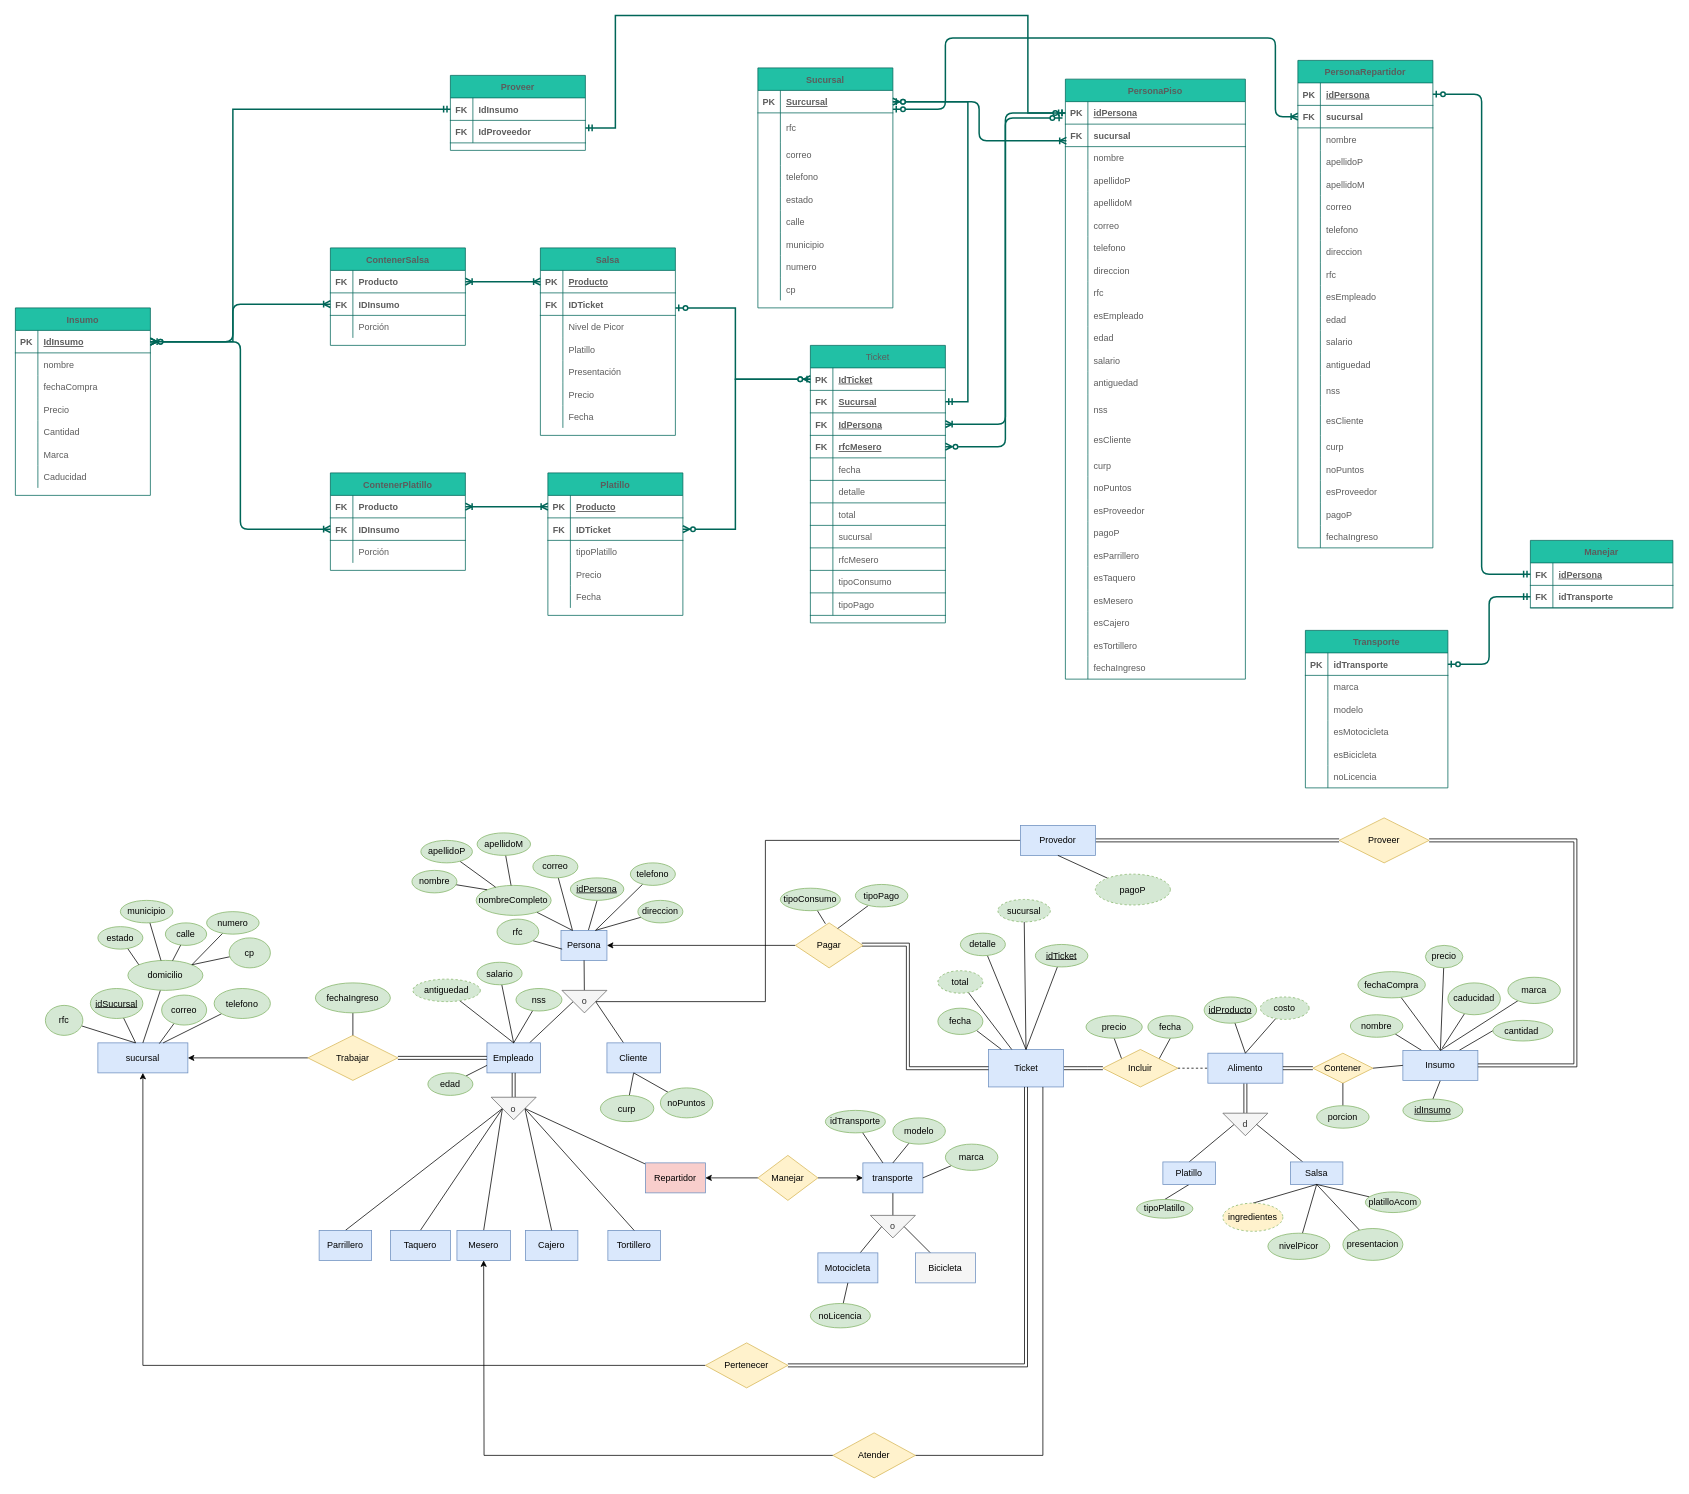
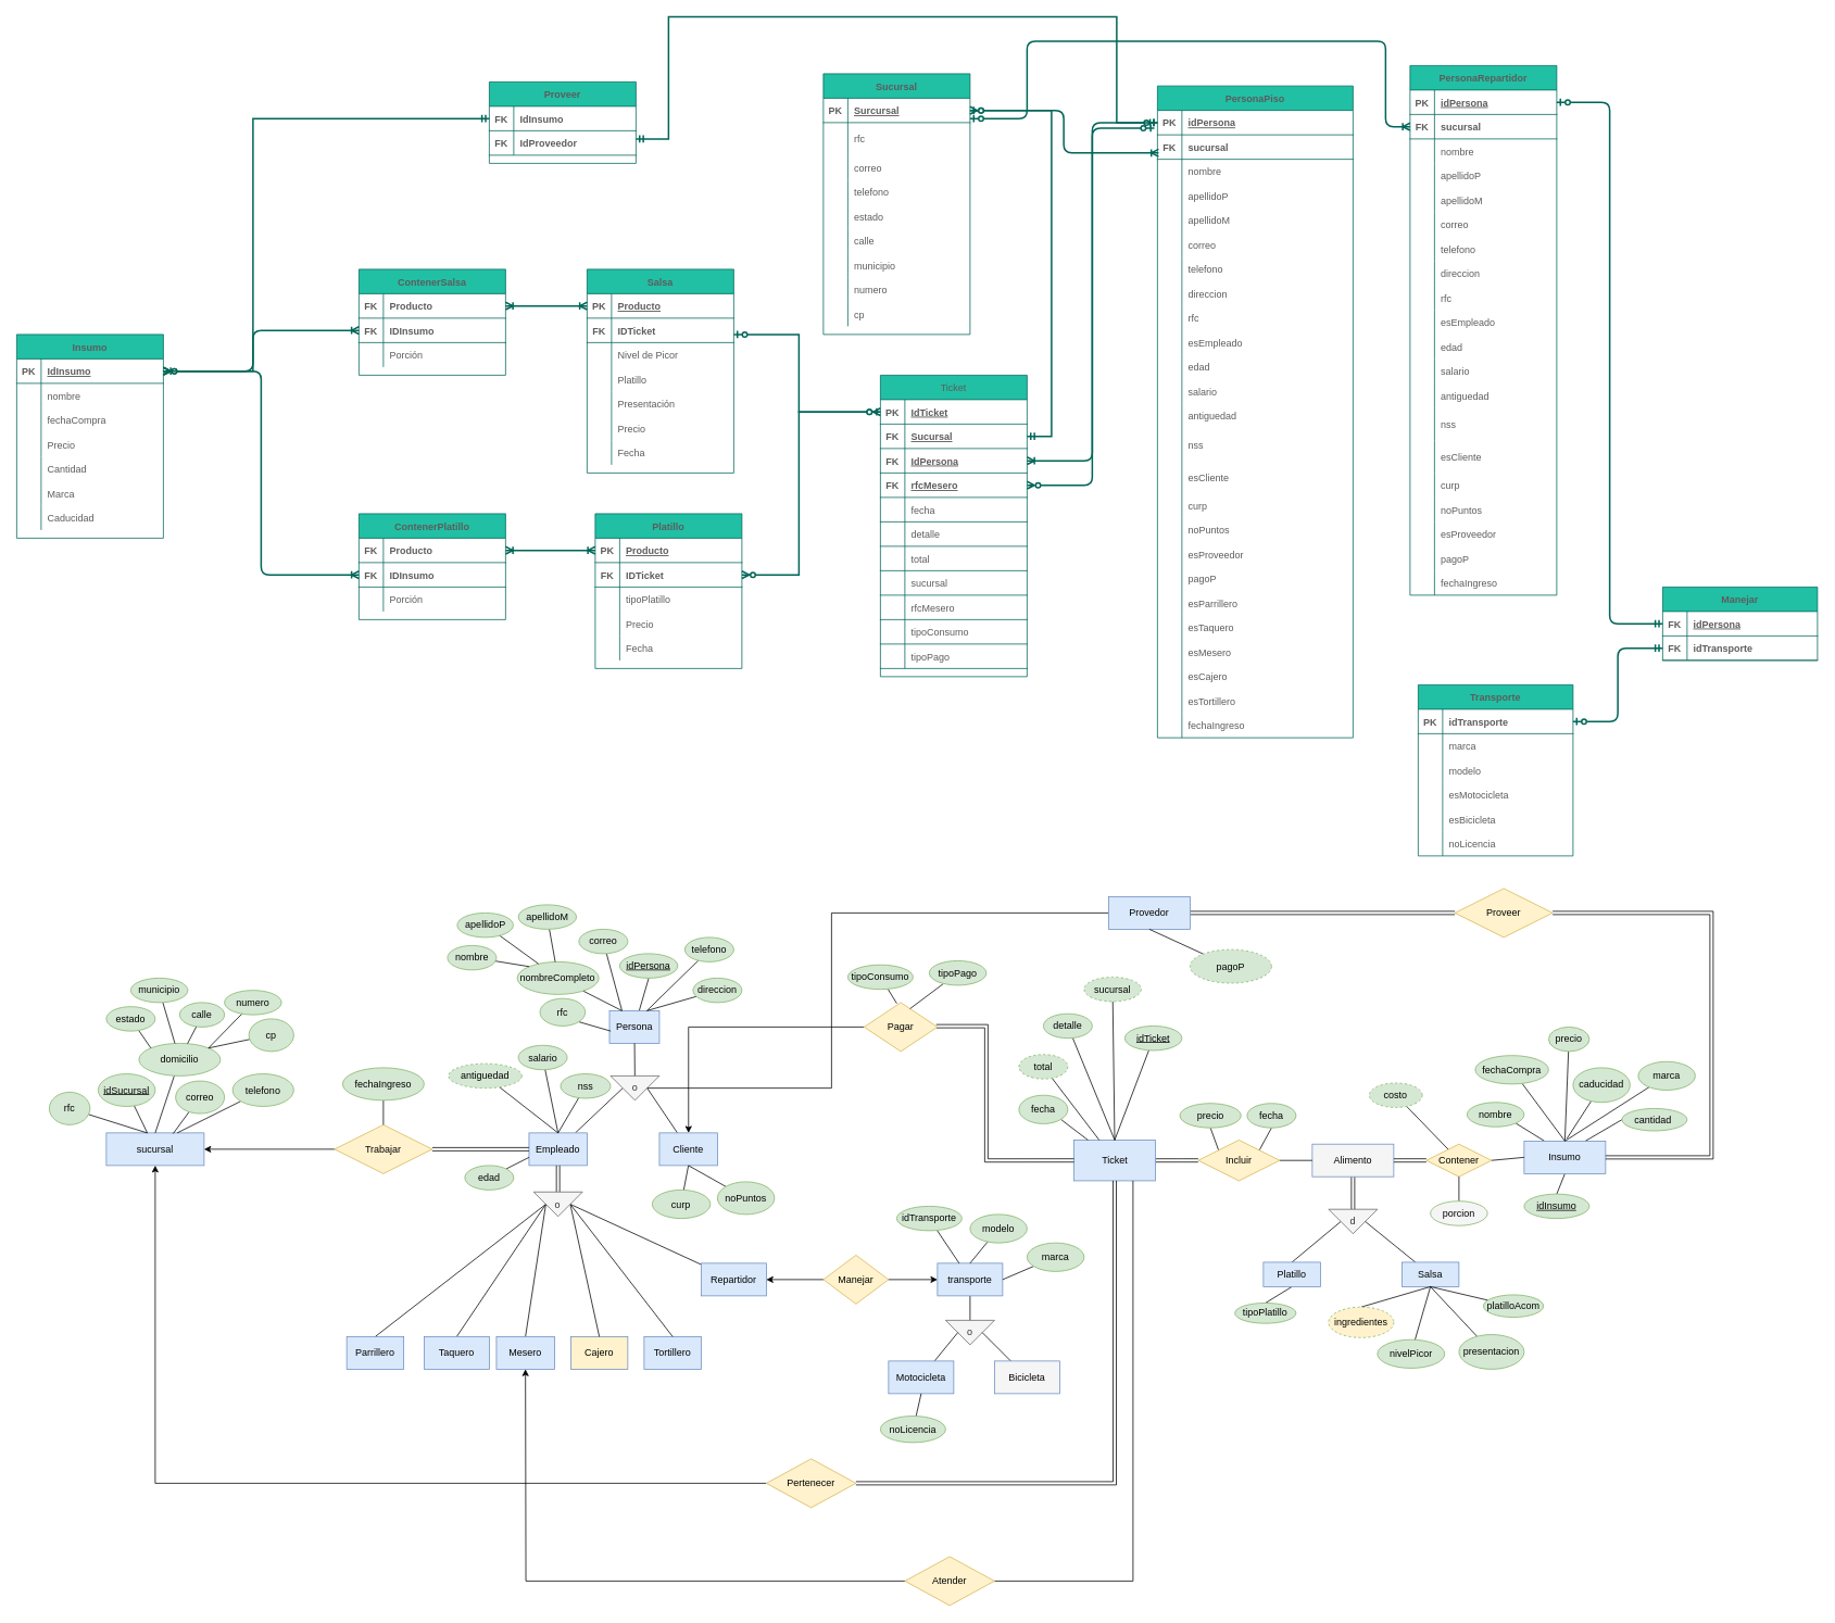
- <mxCell id="443" style="edgeStyle=orthogonalEdgeStyle;rounded=0;orthogonalLoop=1;jettySize=auto;html=1;entryX=1;entryY=0.5;entryDx=0;entryDy=0;" parent="1" source="444" target="381" edge="1"><mxGeometry relative="1" as="geometry" /></mxCell>
+ <mxCell id="443" style="edgeStyle=orthogonalEdgeStyle;rounded=0;orthogonalLoop=1;jettySize=auto;html=1;" parent="1" source="444" target="379" edge="1"><mxGeometry relative="1" as="geometry" /></mxCell>
- <mxCell id="348" value="idProducto" style="ellipse;whiteSpace=wrap;html=1;align=center;fontStyle=4;fillColor=#d5e8d4;strokeColor=#82b366;" parent="1" vertex="1"><mxGeometry x="1605" y="1328.75" width="70" height="35" as="geometry" /></mxCell>
- <mxCell id="345" style="edgeStyle=none;rounded=0;orthogonalLoop=1;jettySize=auto;html=1;entryX=0.5;entryY=0;entryDx=0;entryDy=0;endArrow=none;endFill=0;" parent="1" source="346" target="330" edge="1"><mxGeometry relative="1" as="geometry" /></mxCell>
+ <mxCell id="345" style="edgeStyle=none;rounded=0;orthogonalLoop=1;jettySize=auto;html=1;endArrow=none;endFill=0;" parent="1" source="346" target="351" edge="1"><mxGeometry relative="1" as="geometry" /></mxCell>
- <mxCell id="347" style="edgeStyle=none;rounded=0;orthogonalLoop=1;jettySize=auto;html=1;entryX=0.5;entryY=0;entryDx=0;entryDy=0;endArrow=none;endFill=0;" parent="1" source="348" target="330" edge="1"><mxGeometry relative="1" as="geometry" /></mxCell>
- <mxCell id="354" style="edgeStyle=none;rounded=0;orthogonalLoop=1;jettySize=auto;html=1;entryX=0;entryY=0.5;entryDx=0;entryDy=0;endArrow=none;endFill=0;dashed=1;" parent="1" source="358" target="330" edge="1"><mxGeometry relative="1" as="geometry" /></mxCell>
+ <mxCell id="354" style="edgeStyle=none;rounded=0;orthogonalLoop=1;jettySize=auto;html=1;entryX=0;entryY=0.5;entryDx=0;entryDy=0;endArrow=none;endFill=0;" parent="1" source="358" target="330" edge="1"><mxGeometry relative="1" as="geometry" /></mxCell>
- <mxCell id="330" value="Alimento" style="whiteSpace=wrap;html=1;align=center;fillColor=#dae8fc;strokeColor=#6c8ebf;" parent="1" vertex="1"><mxGeometry x="1610" y="1403.75" width="100" height="40" as="geometry" /></mxCell>
+ <mxCell id="330" value="Alimento" style="whiteSpace=wrap;html=1;align=center;fillColor=#f5f5f5;strokeColor=#6c8ebf;" parent="1" vertex="1"><mxGeometry x="1610" y="1403.75" width="100" height="40" as="geometry" /></mxCell>
- <mxCell id="353" value="porcion" style="ellipse;whiteSpace=wrap;html=1;align=center;fillColor=#d5e8d4;strokeColor=#82b366;" parent="1" vertex="1"><mxGeometry x="1755" y="1473.75" width="70" height="30" as="geometry" /></mxCell>
+ <mxCell id="353" value="porcion" style="ellipse;whiteSpace=wrap;html=1;align=center;fillColor=#f5f5f5;strokeColor=#82b366;" parent="1" vertex="1"><mxGeometry x="1755" y="1473.75" width="70" height="30" as="geometry" /></mxCell>
- <mxCell id="376" value="Repartidor" style="whiteSpace=wrap;html=1;align=center;fillColor=#f8cecc;strokeColor=#6c8ebf;" parent="1" vertex="1"><mxGeometry x="860" y="1550" width="80" height="40" as="geometry" /></mxCell>
+ <mxCell id="376" value="Repartidor" style="whiteSpace=wrap;html=1;align=center;fillColor=#dae8fc;strokeColor=#6c8ebf;" parent="1" vertex="1"><mxGeometry x="860" y="1550" width="80" height="40" as="geometry" /></mxCell>
- <mxCell id="491" value="Cajero" style="whiteSpace=wrap;html=1;align=center;fillColor=#dae8fc;strokeColor=#6c8ebf;" parent="1" vertex="1"><mxGeometry x="700" y="1640" width="70" height="40" as="geometry" /></mxCell>
+ <mxCell id="491" value="Cajero" style="whiteSpace=wrap;html=1;align=center;fillColor=#fff2cc;strokeColor=#6c8ebf;" parent="1" vertex="1"><mxGeometry x="700" y="1640" width="70" height="40" as="geometry" /></mxCell>
- <mxCell id="492" value="Tortillero" style="whiteSpace=wrap;html=1;align=center;fillColor=#dae8fc;strokeColor=#6c8ebf;" parent="1" vertex="1"><mxGeometry x="810" y="1640" width="70" height="40" as="geometry" /></mxCell>
+ <mxCell id="492" value="Tortillero" style="whiteSpace=wrap;html=1;align=center;fillColor=#dae8fc;strokeColor=#6c8ebf;" parent="1" vertex="1"><mxGeometry x="790" y="1640" width="70" height="40" as="geometry" /></mxCell>
